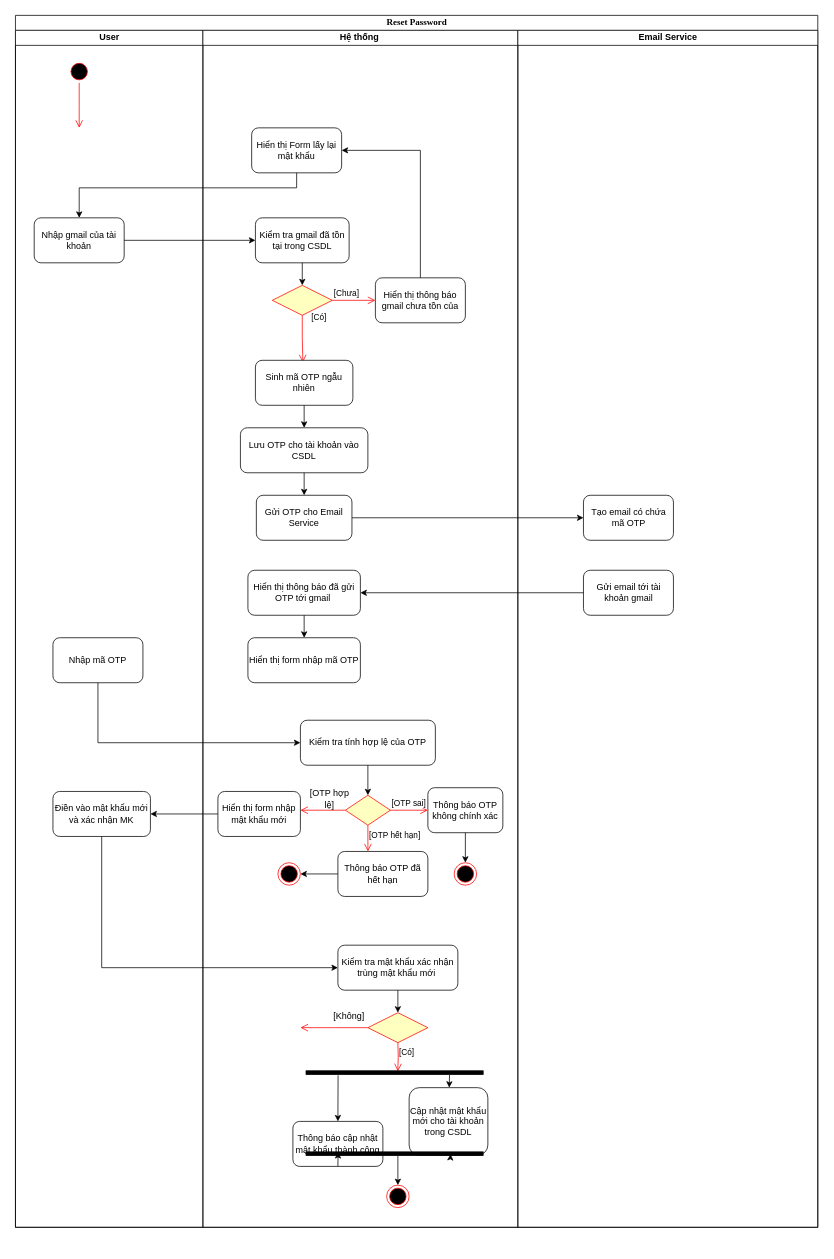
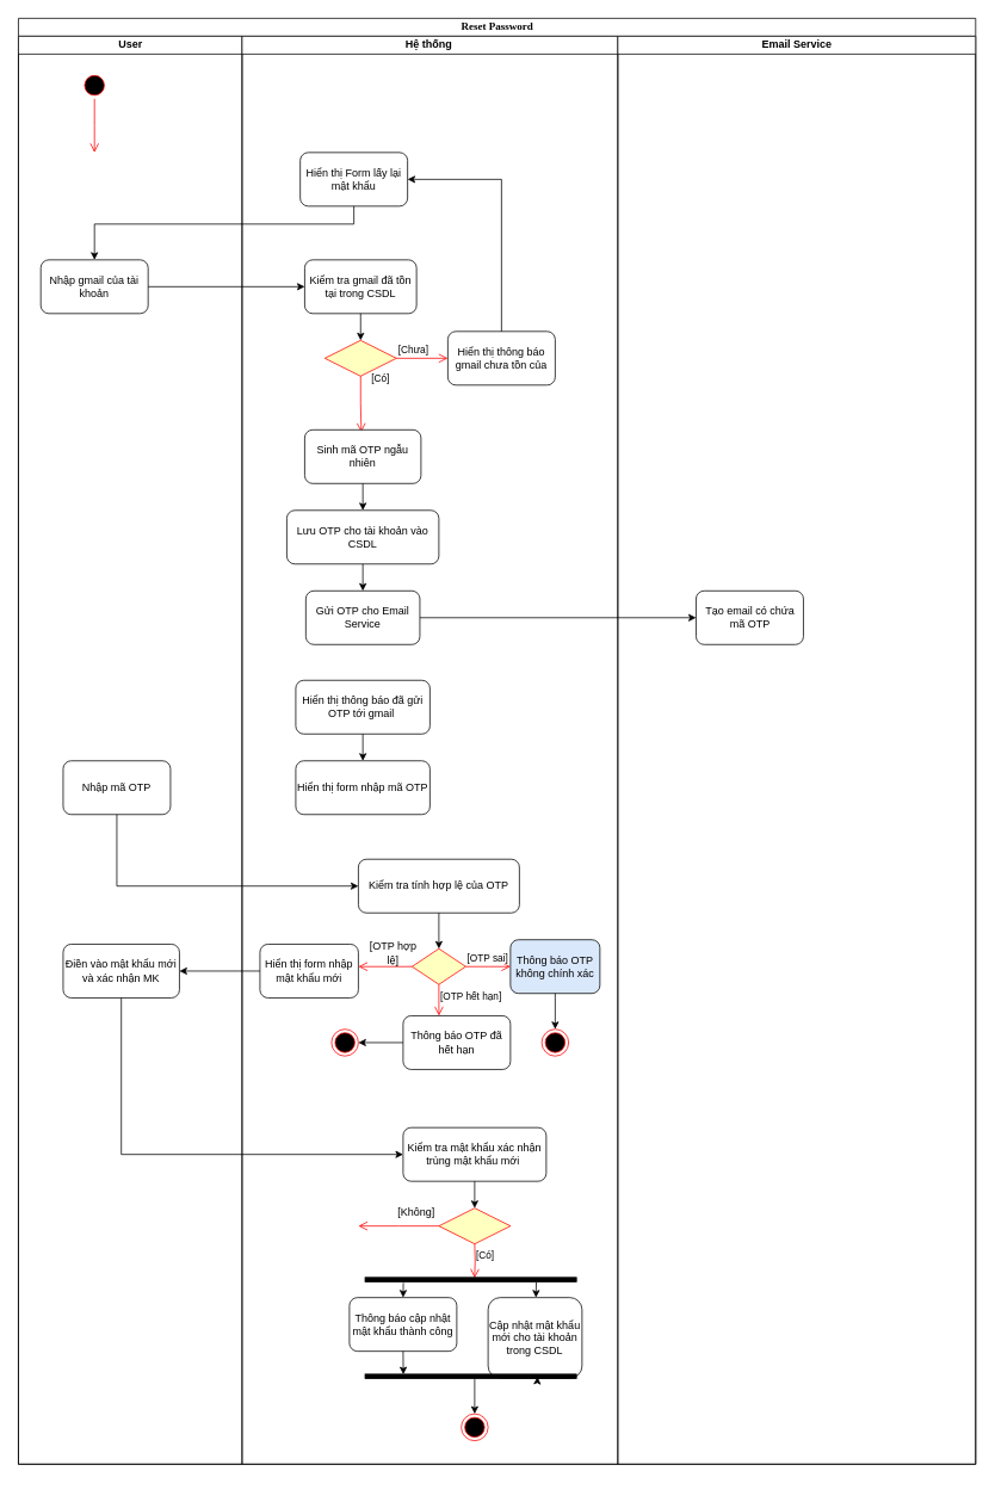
- <mxCell id="60" value="" style="endArrow=classic;html=1;rounded=0;exitX=0;exitY=0.5;exitDx=0;exitDy=0;entryX=1;entryY=0.5;entryDx=0;entryDy=0;" parent="2" source="56" target="23" edge="1"><mxGeometry width="50" height="50" relative="1" as="geometry"><mxPoint x="430" y="740" as="sourcePoint" /><mxPoint x="480" y="690" as="targetPoint" /></mxGeometry></mxCell>
- <mxCell id="56" value="Gửi email tới tài khoản gmail" style="rounded=1;whiteSpace=wrap;html=1;" parent="54" vertex="1"><mxGeometry x="87.5" y="720" width="120" height="60" as="geometry" /></mxCell>
- <mxCell id="30" value="Thông báo OTP không chính xác" style="rounded=1;whiteSpace=wrap;html=1;" parent="9" vertex="1"><mxGeometry x="300" y="1010" width="100" height="60" as="geometry" /></mxCell>
+ <mxCell id="30" value="Thông báo OTP không chính xác" style="rounded=1;whiteSpace=wrap;html=1;fillColor=#dae8fc;" parent="9" vertex="1"><mxGeometry x="300" y="1010" width="100" height="60" as="geometry" /></mxCell>
- <mxCell id="43" value="Thông báo cập nhật mật khẩu thành công" style="rounded=1;whiteSpace=wrap;html=1;" parent="9" vertex="1"><mxGeometry x="120" y="1455" width="120" height="60" as="geometry" /></mxCell>
+ <mxCell id="43" value="Thông báo cập nhật mật khẩu thành công" style="rounded=1;whiteSpace=wrap;html=1;" parent="9" vertex="1"><mxGeometry x="120" y="1410" width="120" height="60" as="geometry" /></mxCell>
